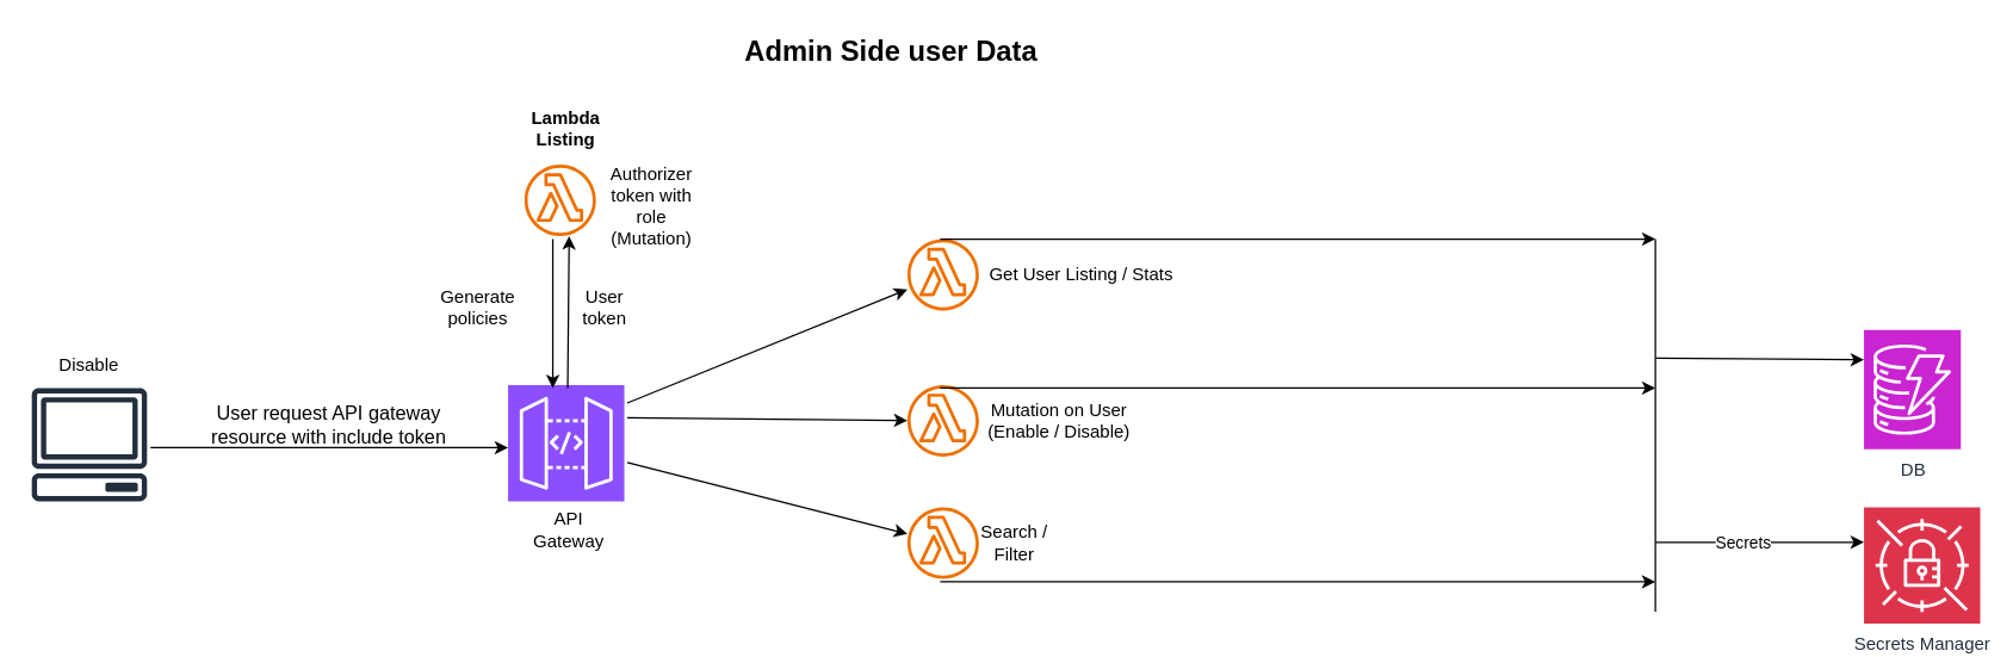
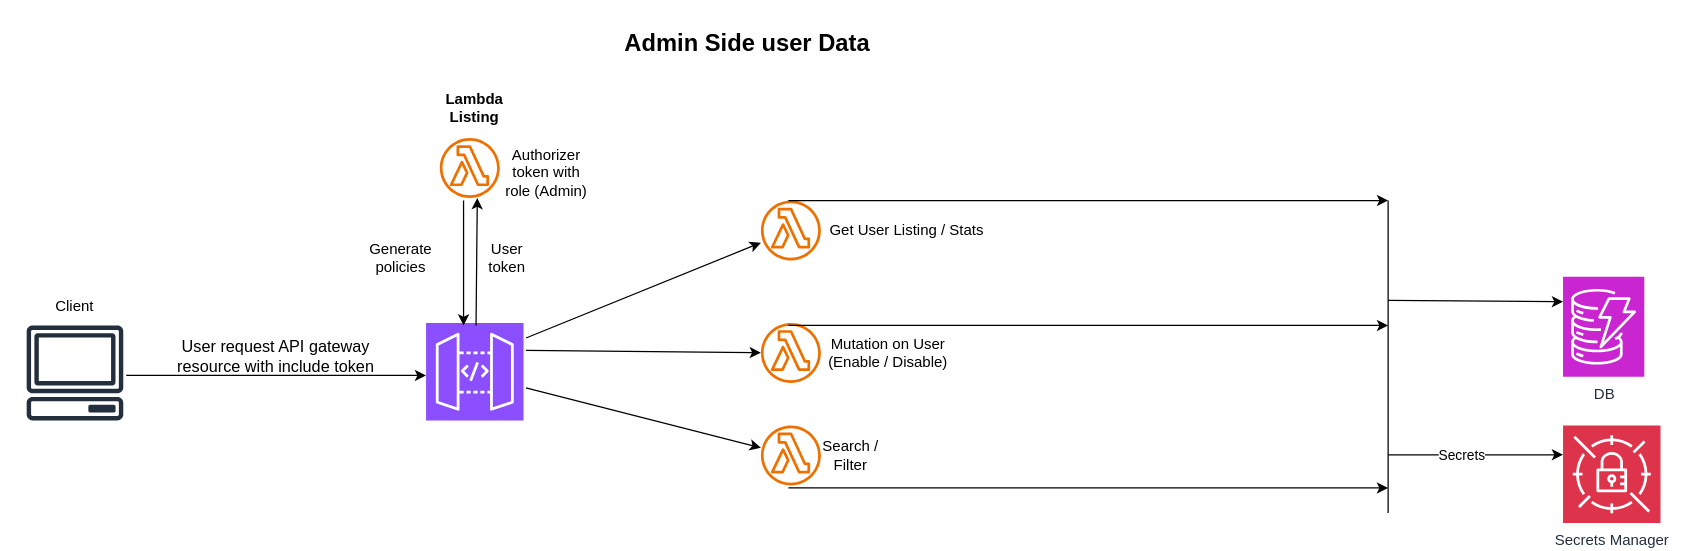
- <mxCell id="22" value="Authorizer token with role (Mutation)" style="text;html=1;align=center;verticalAlign=middle;whiteSpace=wrap;rounded=0;" parent="1" vertex="1"><mxGeometry x="399" y="118" width="75" height="40" as="geometry" /></mxCell>
+ <mxCell id="22" value="Authorizer token with role (Admin)" style="text;html=1;align=center;verticalAlign=middle;whiteSpace=wrap;rounded=0;" parent="1" vertex="1"><mxGeometry x="399" y="118" width="75" height="40" as="geometry" /></mxCell>
- <mxCell id="7" value="Disable" style="text;html=1;align=center;verticalAlign=middle;whiteSpace=wrap;rounded=0;" parent="1" vertex="1"><mxGeometry x="29" y="230" width="60" height="30" as="geometry" /></mxCell>
+ <mxCell id="7" value="Client" style="text;html=1;align=center;verticalAlign=middle;whiteSpace=wrap;rounded=0;" parent="1" vertex="1"><mxGeometry x="29" y="230" width="60" height="30" as="geometry" /></mxCell>
- <mxCell id="23" value="API Gateway" style="text;html=1;align=center;verticalAlign=middle;whiteSpace=wrap;rounded=0;" parent="1" vertex="1"><mxGeometry x="351" y="340" width="60" height="30" as="geometry" /></mxCell>
